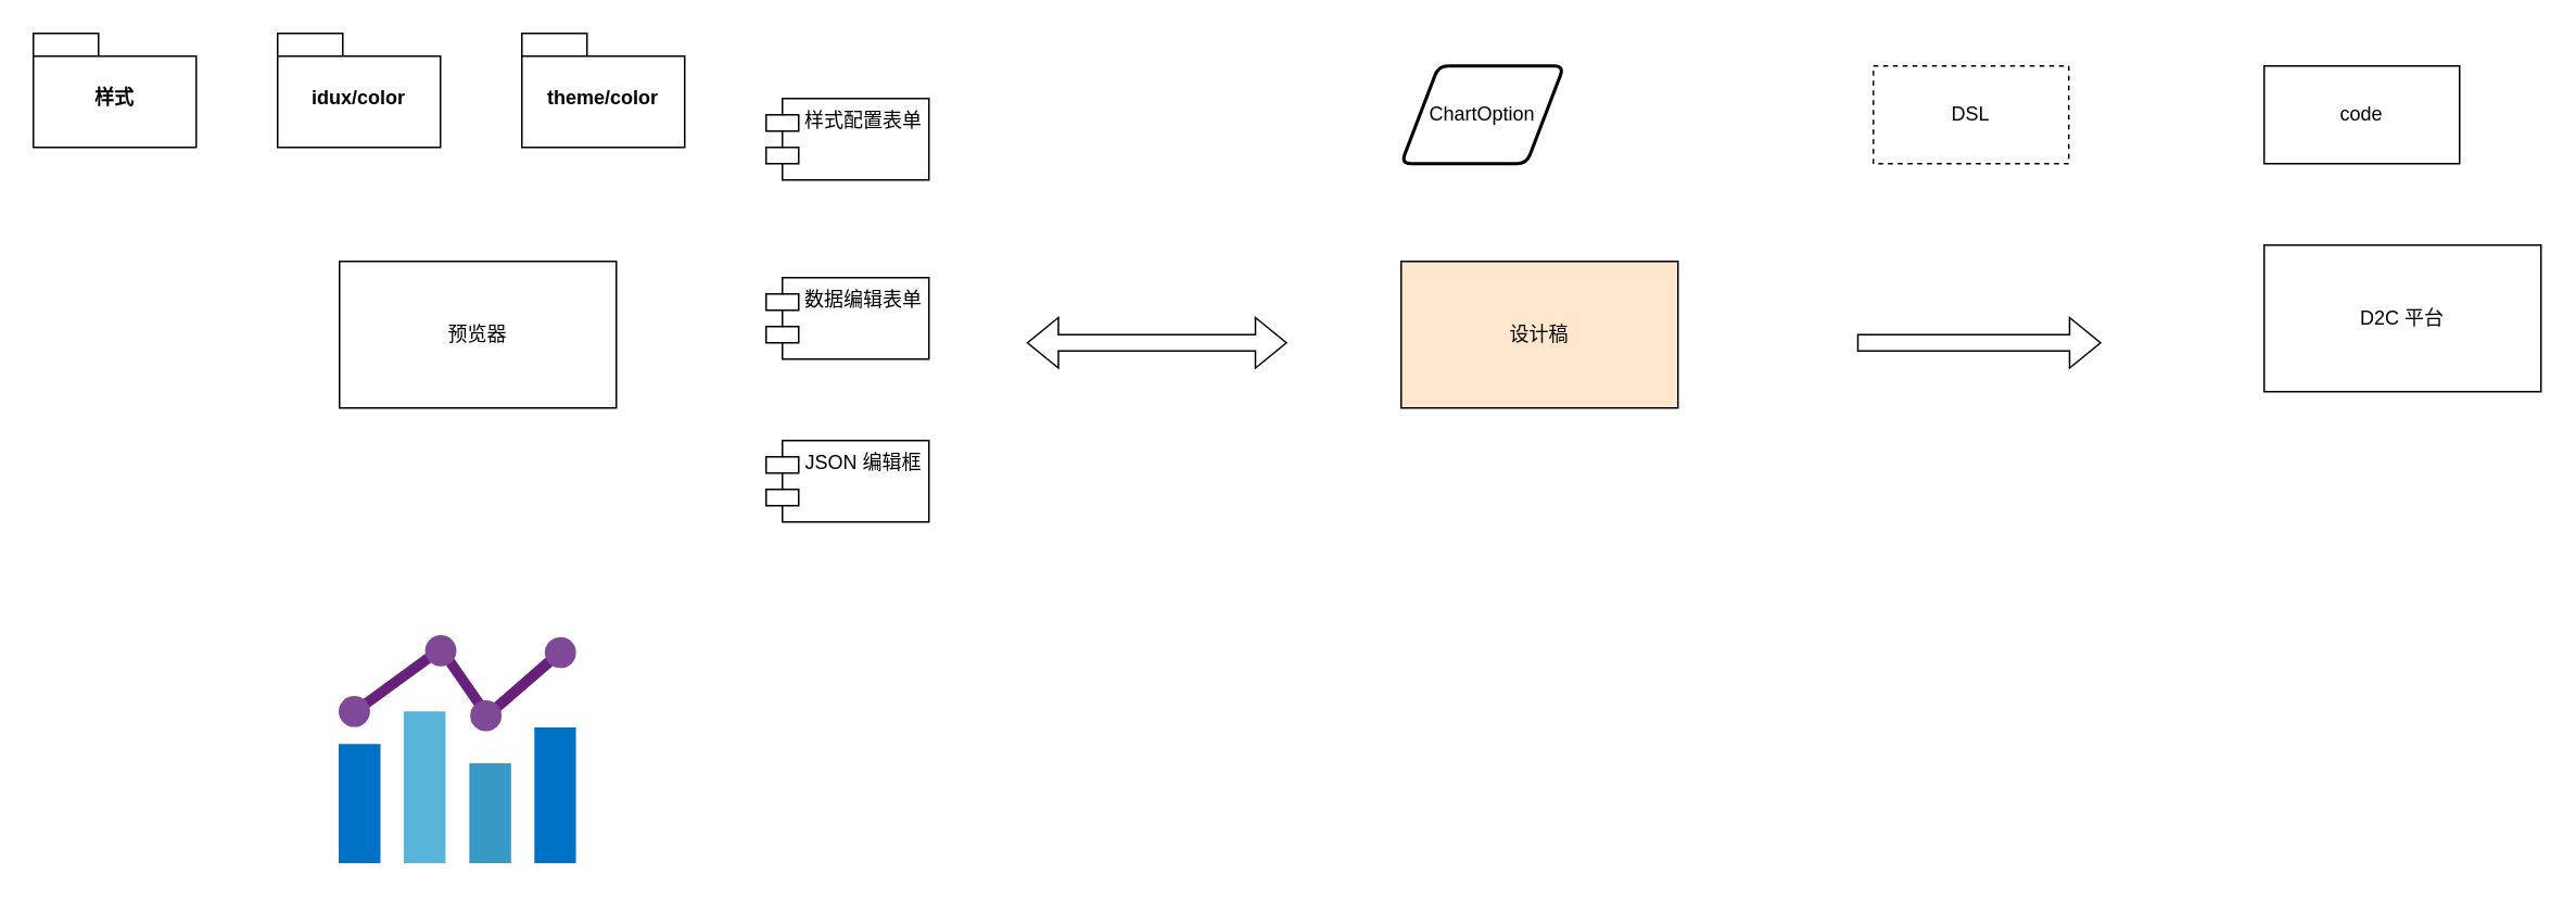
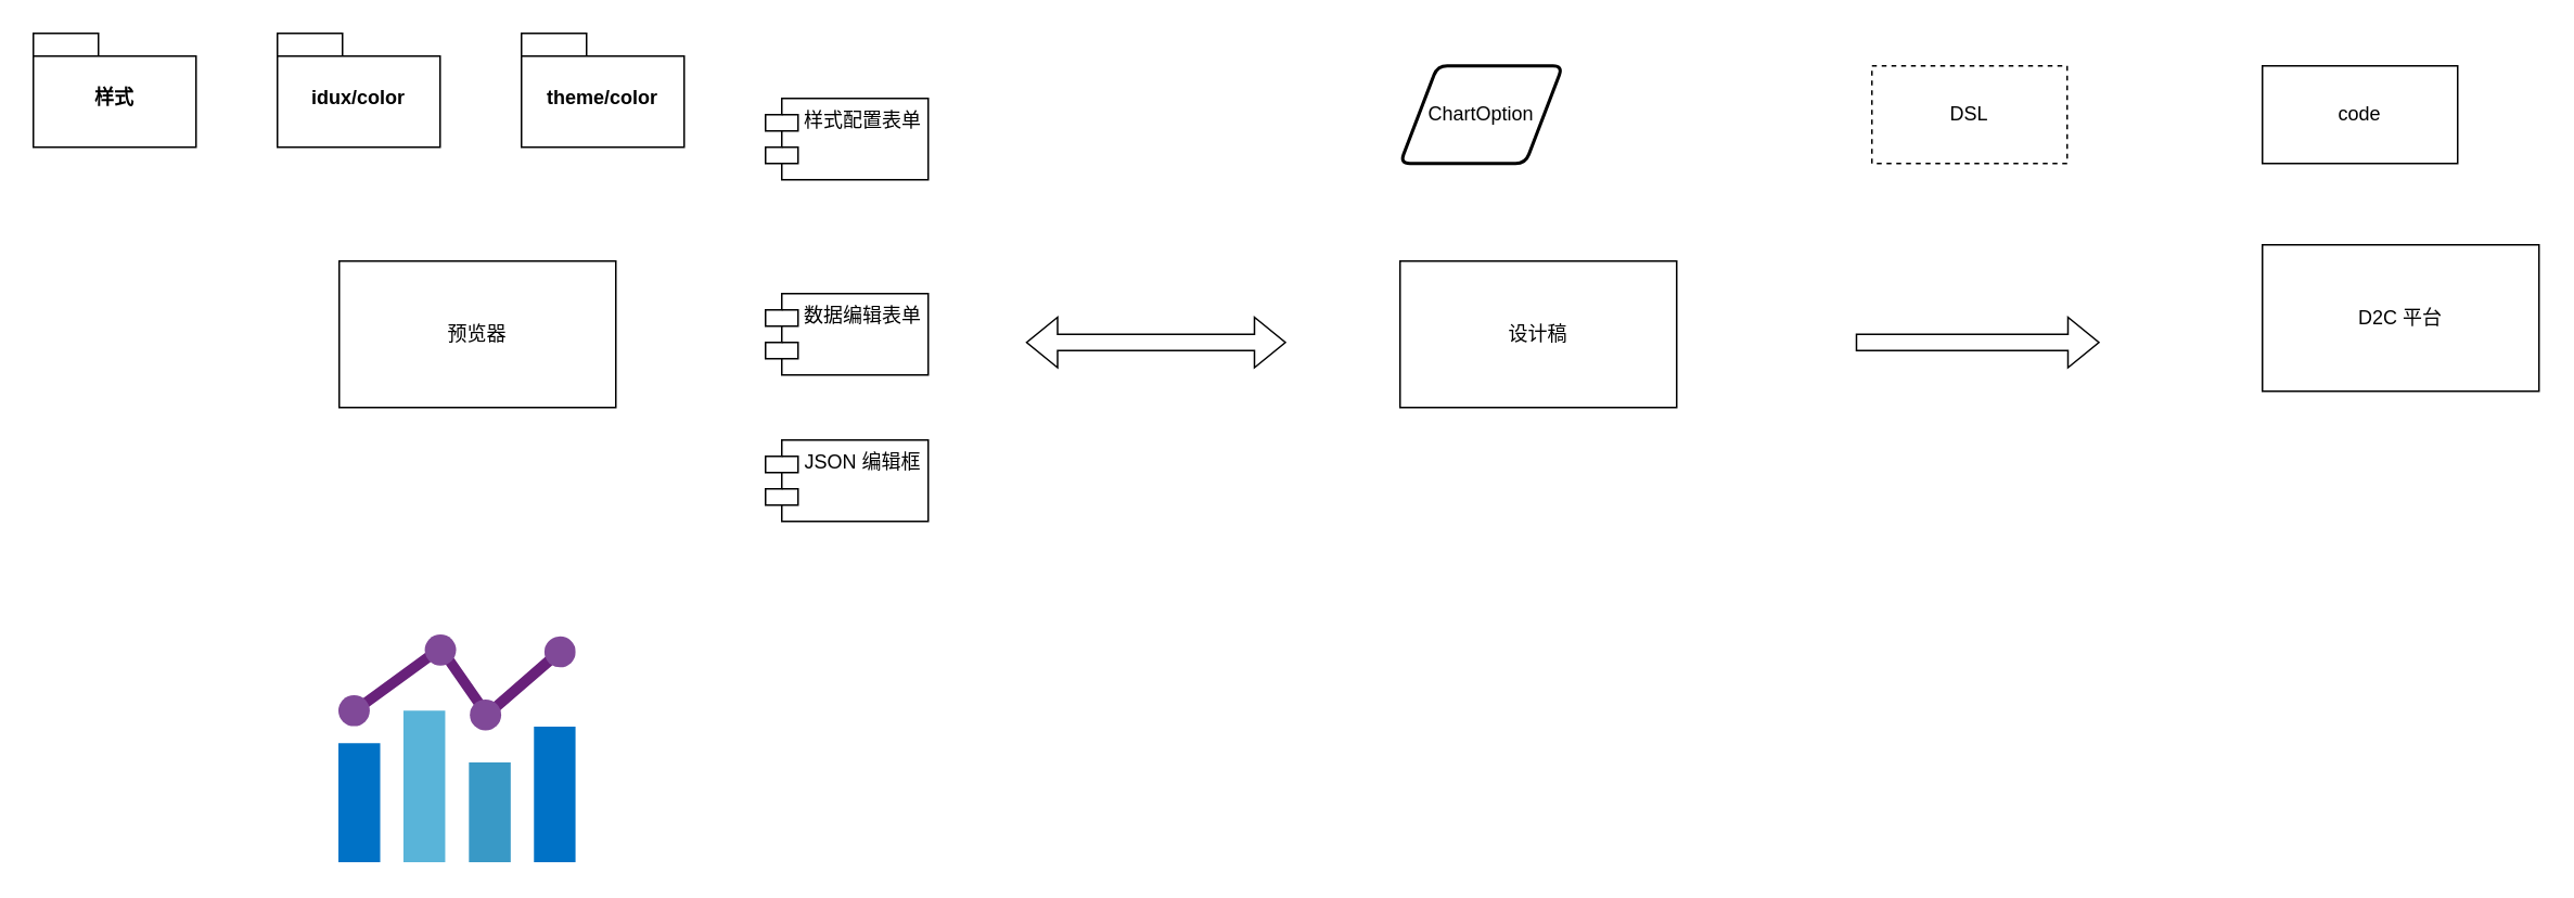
- <mxCell id="5" value="数据编辑表单" style="shape=module;align=left;spacingLeft=20;align=center;verticalAlign=top;whiteSpace=wrap;html=1;" parent="1" vertex="1"><mxGeometry x="470" y="170" width="100" height="50" as="geometry" /></mxCell>
+ <mxCell id="5" value="数据编辑表单" style="shape=module;align=left;spacingLeft=20;align=center;verticalAlign=top;whiteSpace=wrap;html=1;" parent="1" vertex="1"><mxGeometry x="470" y="180" width="100" height="50" as="geometry" /></mxCell>
- <mxCell id="10" value="设计稿" style="rounded=0;whiteSpace=wrap;html=1;fillColor=#ffe6cc;" parent="1" vertex="1"><mxGeometry x="860" y="160" width="170" height="90" as="geometry" /></mxCell>
+ <mxCell id="10" value="设计稿" style="rounded=0;whiteSpace=wrap;html=1;" parent="1" vertex="1"><mxGeometry x="860" y="160" width="170" height="90" as="geometry" /></mxCell>
